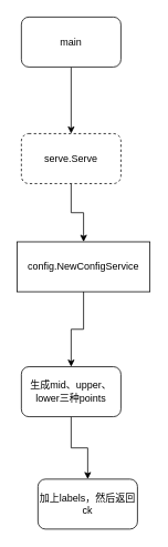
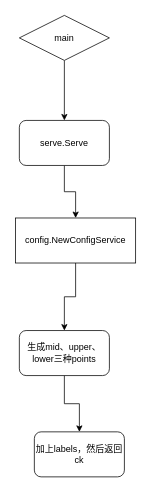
- <mxCell id="3" value="main" style="rounded=1;whiteSpace=wrap;html=1;" vertex="1" parent="1"><mxGeometry x="25" y="20" width="120" height="60" as="geometry" /></mxCell>
+ <mxCell id="3" value="main" style="rhombus;whiteSpace=wrap;html=1;" vertex="1" parent="1"><mxGeometry x="25" y="20" width="120" height="60" as="geometry" /></mxCell>
- <mxCell id="5" value="serve.Serve" style="rounded=1;whiteSpace=wrap;html=1;dashed=1;" vertex="1" parent="1"><mxGeometry x="25" y="160" width="120" height="60" as="geometry" /></mxCell>
+ <mxCell id="5" value="serve.Serve" style="rounded=1;whiteSpace=wrap;html=1;" vertex="1" parent="1"><mxGeometry x="25" y="160" width="120" height="60" as="geometry" /></mxCell>
